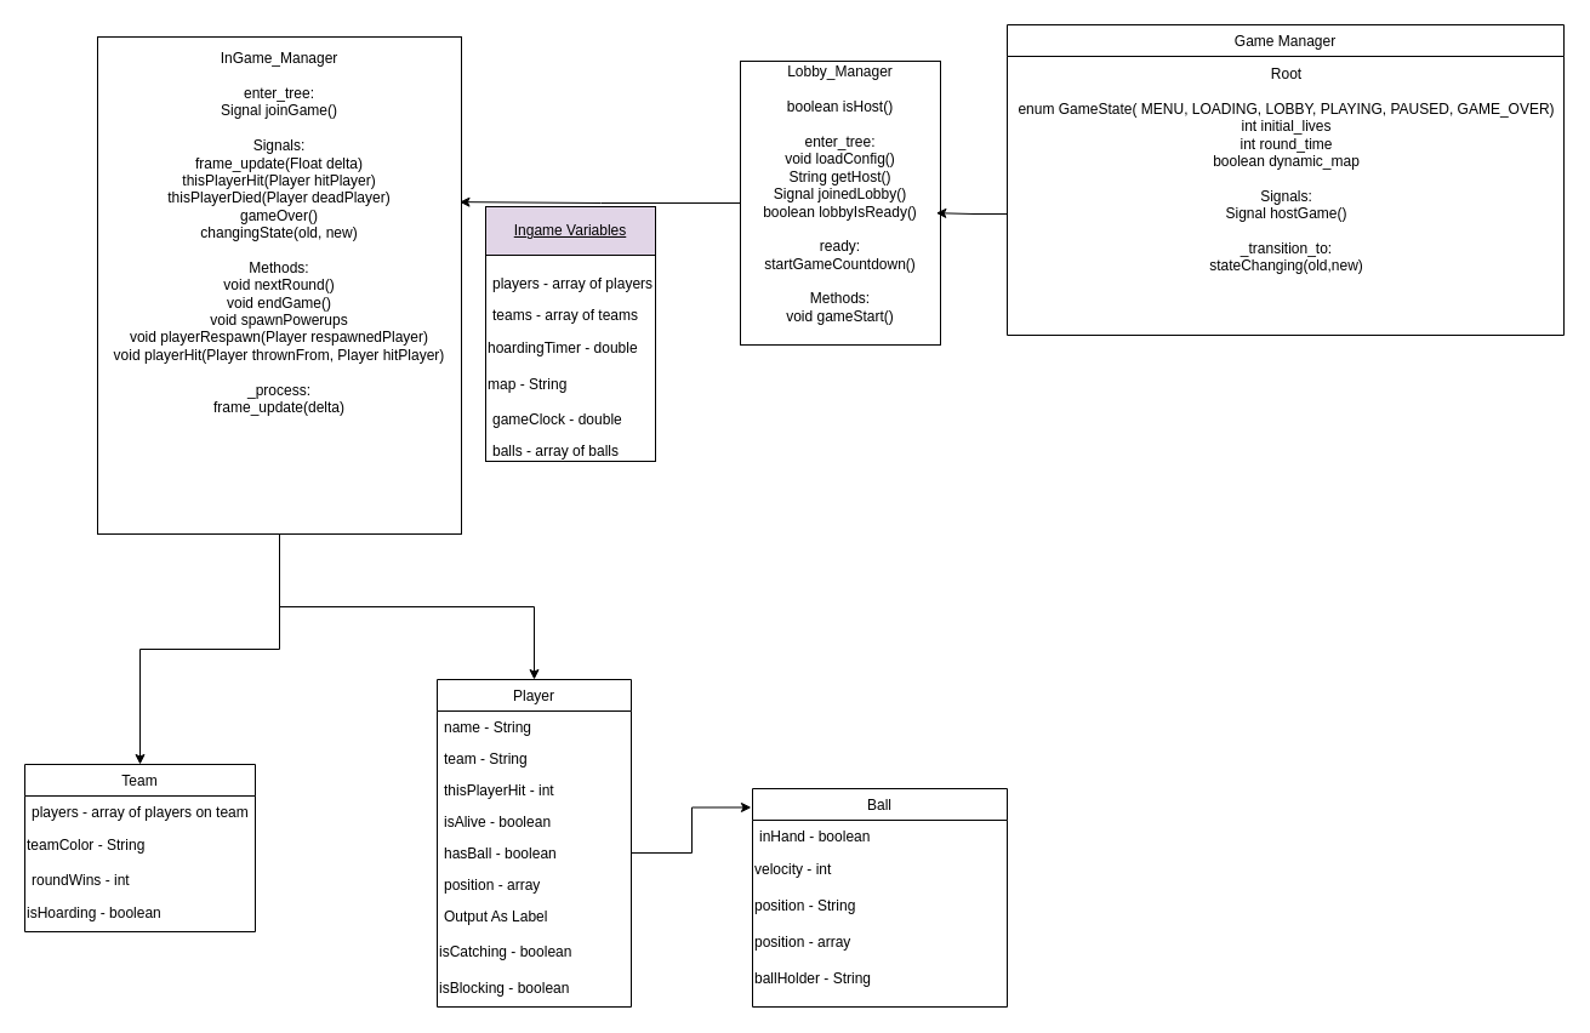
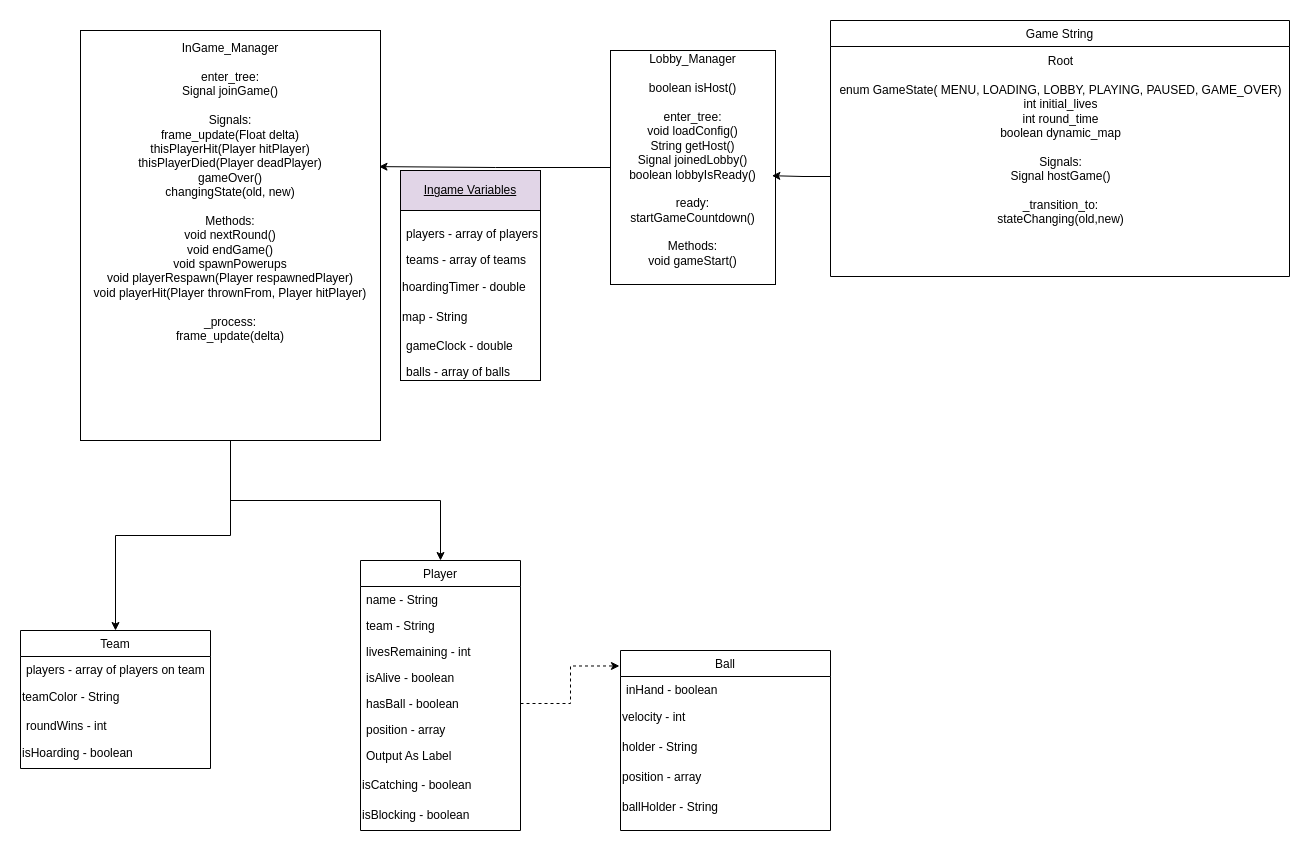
- <mxCell id="3" value="Game Manager" style="swimlane;fontStyle=0;align=center;verticalAlign=top;childLayout=stackLayout;horizontal=1;startSize=26;horizontalStack=0;resizeParent=1;resizeLast=0;collapsible=1;marginBottom=0;rounded=0;shadow=0;strokeWidth=1;" vertex="1" parent="1"><mxGeometry x="830" y="20" width="459" height="256" as="geometry"><mxRectangle x="230" y="140" width="160" height="26" as="alternateBounds" /></mxGeometry></mxCell>
+ <mxCell id="3" value="Game String" style="swimlane;fontStyle=0;align=center;verticalAlign=top;childLayout=stackLayout;horizontal=1;startSize=26;horizontalStack=0;resizeParent=1;resizeLast=0;collapsible=1;marginBottom=0;rounded=0;shadow=0;strokeWidth=1;" vertex="1" parent="1"><mxGeometry x="830" y="20" width="459" height="256" as="geometry"><mxRectangle x="230" y="140" width="160" height="26" as="alternateBounds" /></mxGeometry></mxCell>
- <mxCell id="20" value="thisPlayerHit - int" style="text;align=left;verticalAlign=top;spacingLeft=4;spacingRight=4;overflow=hidden;rotatable=0;points=[[0,0.5],[1,0.5]];portConstraint=eastwest;rounded=0;shadow=0;html=0;" vertex="1" parent="17"><mxGeometry y="78" width="160" height="26" as="geometry" /></mxCell>
+ <mxCell id="20" value="livesRemaining - int" style="text;align=left;verticalAlign=top;spacingLeft=4;spacingRight=4;overflow=hidden;rotatable=0;points=[[0,0.5],[1,0.5]];portConstraint=eastwest;rounded=0;shadow=0;html=0;" vertex="1" parent="17"><mxGeometry y="78" width="160" height="26" as="geometry" /></mxCell>
- <mxCell id="27" style="edgeStyle=orthogonalEdgeStyle;rounded=0;orthogonalLoop=1;jettySize=auto;html=1;entryX=-0.005;entryY=0.086;entryDx=0;entryDy=0;entryPerimeter=0;" edge="1" parent="1" source="22" target="11"><mxGeometry relative="1" as="geometry" /></mxCell>
+ <mxCell id="27" style="edgeStyle=orthogonalEdgeStyle;rounded=0;orthogonalLoop=1;jettySize=auto;html=1;entryX=-0.005;entryY=0.086;entryDx=0;entryDy=0;entryPerimeter=0;dashed=1;" edge="1" parent="1" source="22" target="11"><mxGeometry relative="1" as="geometry" /></mxCell>
- <mxCell id="14" value="position - String" style="text;html=1;align=left;verticalAlign=middle;whiteSpace=wrap;rounded=0;" vertex="1" parent="11"><mxGeometry y="82" width="210" height="30" as="geometry" /></mxCell>
+ <mxCell id="14" value="holder - String" style="text;html=1;align=left;verticalAlign=middle;whiteSpace=wrap;rounded=0;" vertex="1" parent="11"><mxGeometry y="82" width="210" height="30" as="geometry" /></mxCell>
